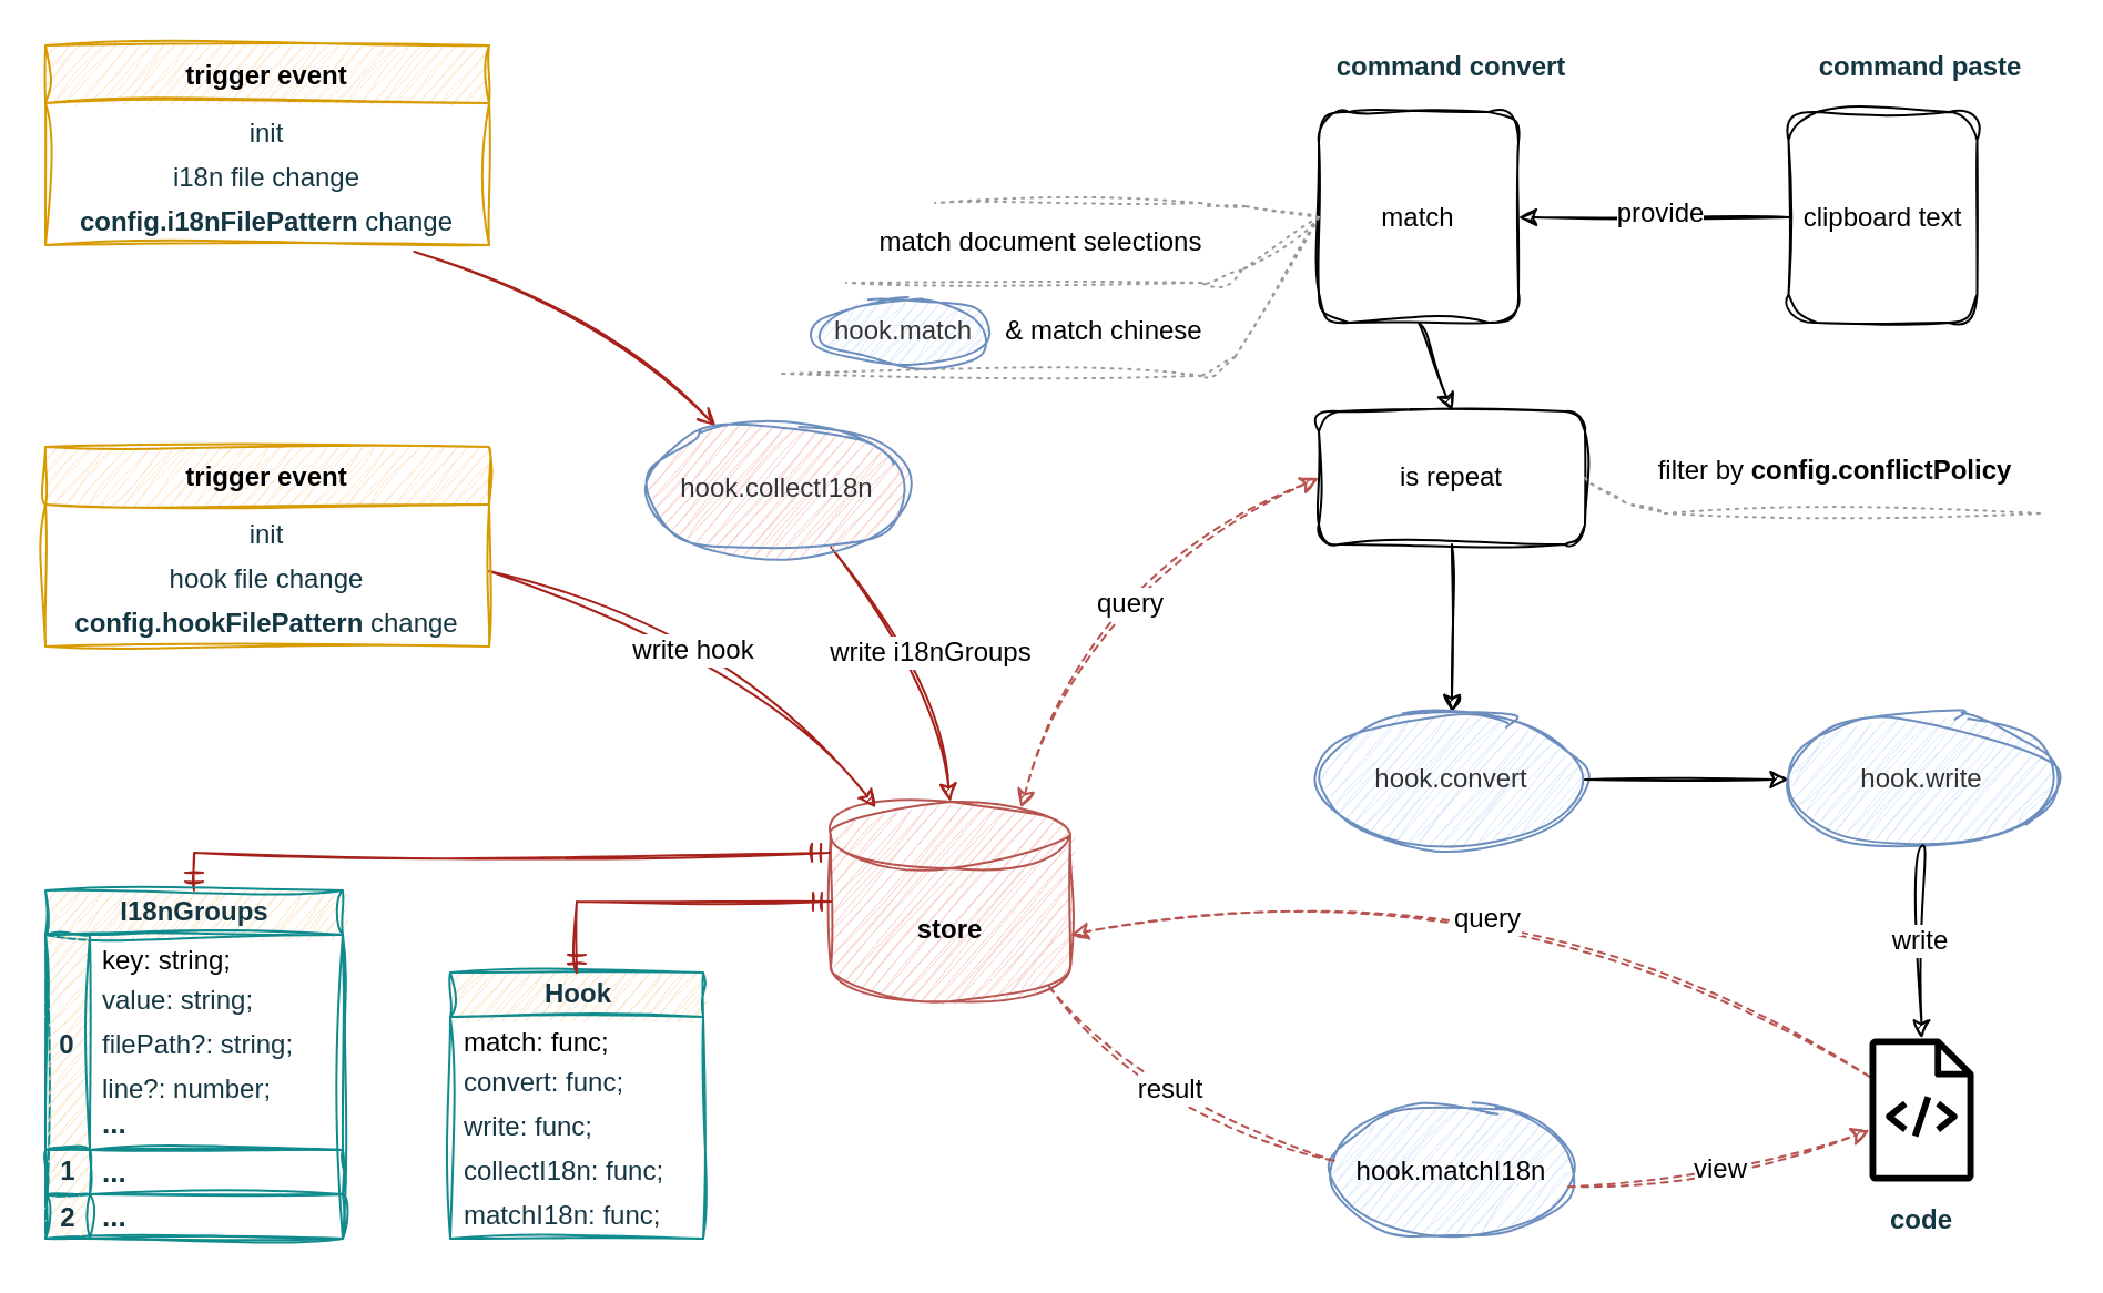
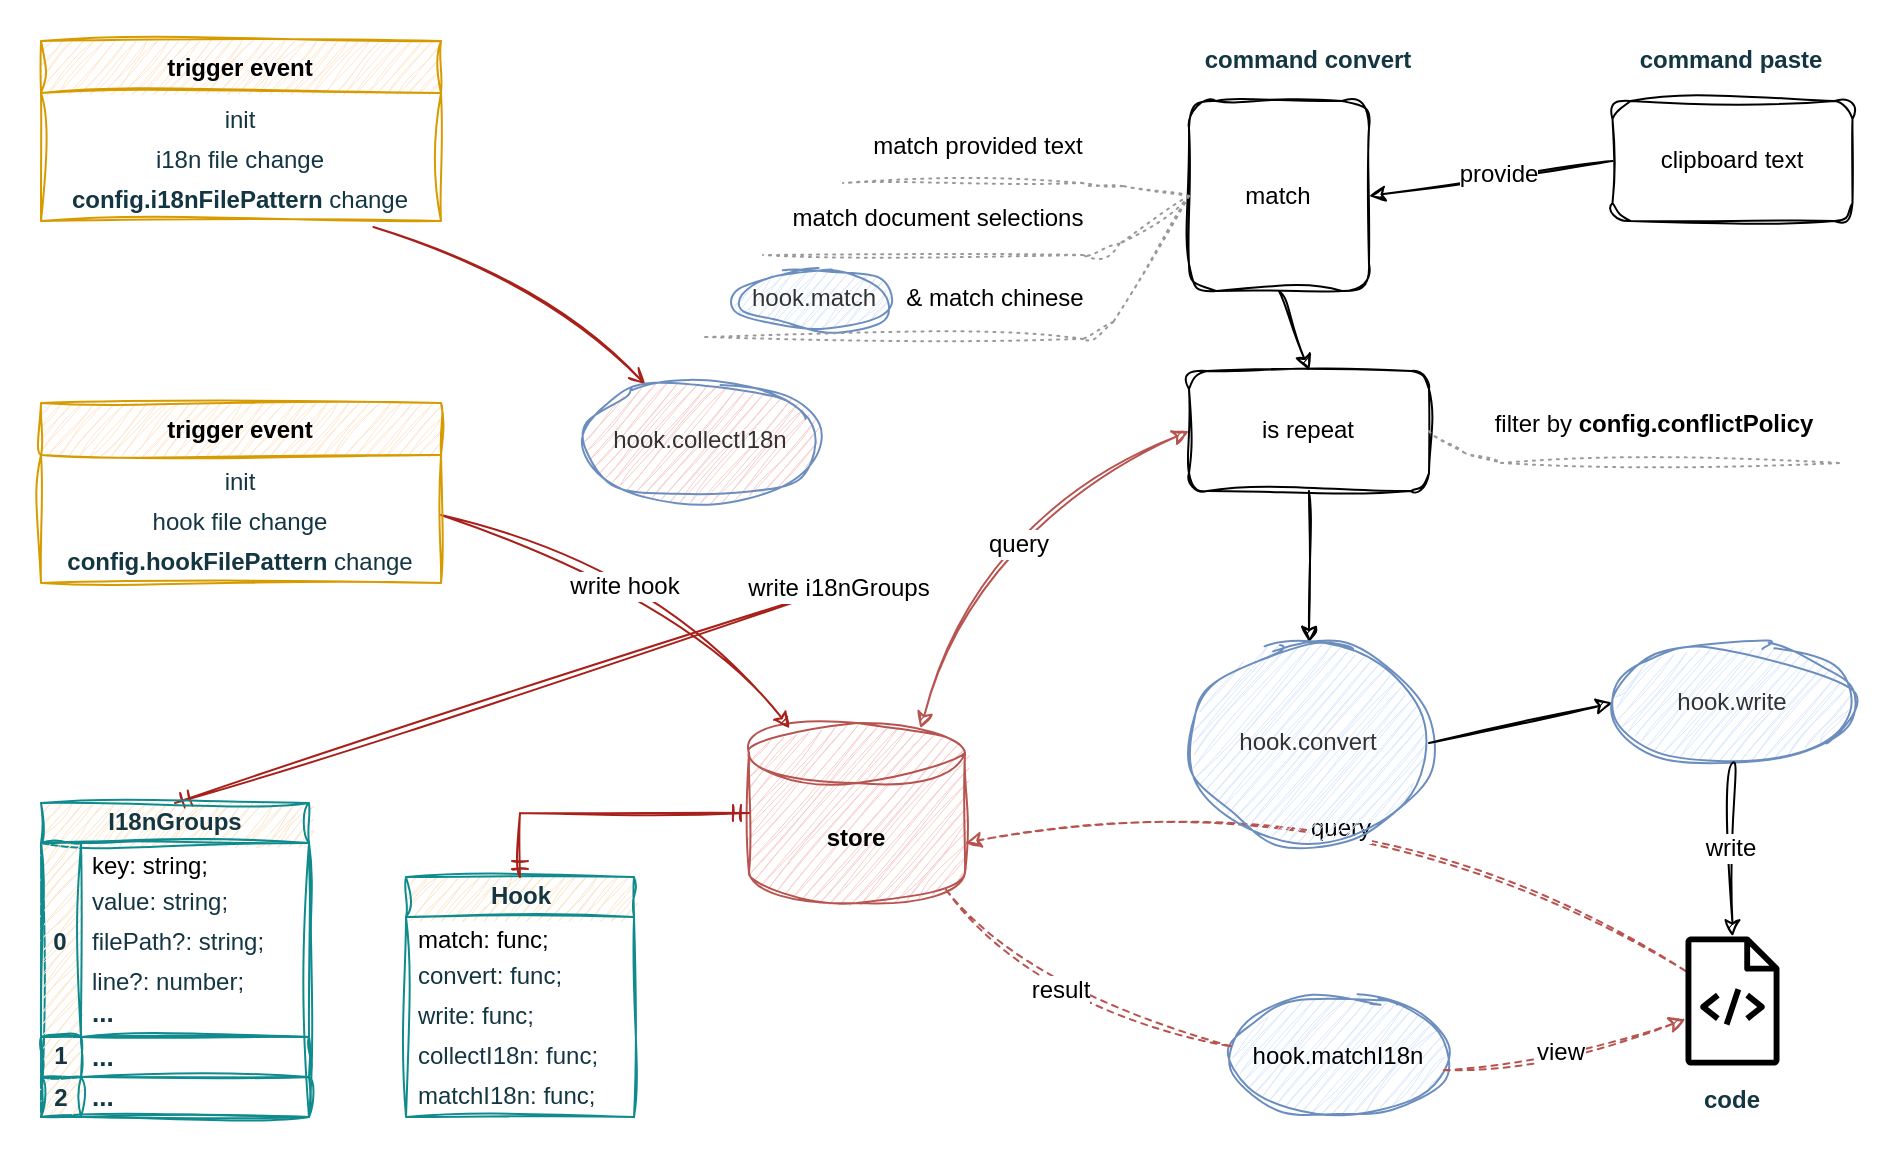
+ <mxCell id="49" value="match provided&amp;nbsp;text" style="text;html=1;align=center;verticalAlign=middle;whiteSpace=wrap;rounded=0;fontFamily=Helvetica;" parent="1" vertex="1"><mxGeometry x="435.25" y="56" width="108" height="34" as="geometry" /></mxCell>
- <mxCell id="34" value="&lt;font face=&quot;Helvetica&quot;&gt;clipboard text&lt;/font&gt;" style="rounded=1;whiteSpace=wrap;html=1;sketch=1;hachureGap=4;jiggle=2;curveFitting=1;fontFamily=Architects Daughter;fontSource=https%3A%2F%2Ffonts.googleapis.com%2Fcss%3Ffamily%3DArchitects%2BDaughter;" parent="1" vertex="1"><mxGeometry x="805.75" y="50" width="85" height="95" as="geometry" /></mxCell>
+ <mxCell id="34" value="&lt;font face=&quot;Helvetica&quot;&gt;clipboard text&lt;/font&gt;" style="rounded=1;whiteSpace=wrap;html=1;sketch=1;hachureGap=4;jiggle=2;curveFitting=1;fontFamily=Architects Daughter;fontSource=https%3A%2F%2Ffonts.googleapis.com%2Fcss%3Ffamily%3DArchitects%2BDaughter;" parent="1" vertex="1"><mxGeometry x="805.75" y="50" width="120" height="60" as="geometry" /></mxCell>
- <mxCell id="40" value="" style="endArrow=classic;dashed=1;html=1;rounded=0;sketch=1;hachureGap=4;jiggle=2;curveFitting=1;fontFamily=Architects Daughter;fontSource=https%3A%2F%2Ffonts.googleapis.com%2Fcss%3Ffamily%3DArchitects%2BDaughter;curved=1;fillColor=#f8cecc;strokeColor=#b85450;startArrow=classic;startFill=1;endFill=1;entryX=0;entryY=0.5;entryDx=0;entryDy=0;exitX=0.794;exitY=0.03;exitDx=0;exitDy=0;exitPerimeter=0;" parent="1" source="2" target="39" edge="1"><mxGeometry width="50" height="50" relative="1" as="geometry"><mxPoint x="442" y="361" as="sourcePoint" /><mxPoint x="545" y="221" as="targetPoint" /><Array as="points"><mxPoint x="490" y="261" /></Array></mxGeometry></mxCell>
+ <mxCell id="40" value="" style="endArrow=classic;dashed=0;html=1;rounded=0;sketch=1;hachureGap=4;jiggle=2;curveFitting=1;fontFamily=Architects Daughter;fontSource=https%3A%2F%2Ffonts.googleapis.com%2Fcss%3Ffamily%3DArchitects%2BDaughter;curved=1;fillColor=#f8cecc;strokeColor=#b85450;startArrow=classic;startFill=1;endFill=1;entryX=0;entryY=0.5;entryDx=0;entryDy=0;exitX=0.794;exitY=0.03;exitDx=0;exitDy=0;exitPerimeter=0;" parent="1" source="2" target="39" edge="1"><mxGeometry width="50" height="50" relative="1" as="geometry"><mxPoint x="442" y="361" as="sourcePoint" /><mxPoint x="545" y="221" as="targetPoint" /><Array as="points"><mxPoint x="490" y="261" /></Array></mxGeometry></mxCell>
- <mxCell id="4" value="" style="endArrow=classic;html=1;rounded=0;hachureGap=4;strokeColor=#A8201A;fontFamily=Architects Daughter;fontSource=https%3A%2F%2Ffonts.googleapis.com%2Fcss%3Ffamily%3DArchitects%2BDaughter;fontColor=#143642;fillColor=#FAE5C7;sketch=1;curveFitting=1;jiggle=2;exitX=0.701;exitY=0.938;exitDx=0;exitDy=0;curved=1;exitPerimeter=0;entryX=0.5;entryY=0;entryDx=0;entryDy=0;entryPerimeter=0;" parent="1" source="32" target="2" edge="1"><mxGeometry width="50" height="50" relative="1" as="geometry"><mxPoint x="265.88" y="289.48" as="sourcePoint" /><mxPoint x="390" y="331" as="targetPoint" /><Array as="points"><mxPoint x="420" y="301" /></Array></mxGeometry></mxCell>
- <mxCell id="43" value="&lt;span style=&quot;color: rgb(51, 51, 51); font-family: Helvetica;&quot;&gt;hook.convert&lt;/span&gt;" style="ellipse;whiteSpace=wrap;html=1;sketch=1;hachureGap=4;jiggle=2;curveFitting=1;fontFamily=Architects Daughter;fontSource=https%3A%2F%2Ffonts.googleapis.com%2Fcss%3Ffamily%3DArchitects%2BDaughter;fillColor=#dae8fc;strokeColor=#6c8ebf;" parent="1" vertex="1"><mxGeometry x="594" y="321" width="120" height="60" as="geometry" /></mxCell>
+ <mxCell id="43" value="&lt;span style=&quot;color: rgb(51, 51, 51); font-family: Helvetica;&quot;&gt;hook.convert&lt;/span&gt;" style="ellipse;whiteSpace=wrap;html=1;sketch=1;hachureGap=4;jiggle=2;curveFitting=1;fontFamily=Architects Daughter;fontSource=https%3A%2F%2Ffonts.googleapis.com%2Fcss%3Ffamily%3DArchitects%2BDaughter;fillColor=#dae8fc;strokeColor=#6c8ebf;" parent="1" vertex="1"><mxGeometry x="594" y="321" width="120" height="100" as="geometry" /></mxCell>
- <mxCell id="3" value="" style="edgeStyle=orthogonalEdgeStyle;fontSize=12;html=1;endArrow=ERmandOne;startArrow=ERmandOne;rounded=0;hachureGap=4;strokeColor=#A8201A;fontFamily=Architects Daughter;fontSource=https%3A%2F%2Ffonts.googleapis.com%2Fcss%3Ffamily%3DArchitects%2BDaughter;fontColor=#143642;fillColor=#FAE5C7;exitX=0.5;exitY=0;exitDx=0;exitDy=0;sketch=1;curveFitting=1;jiggle=2;entryX=-0.004;entryY=0.255;entryDx=0;entryDy=0;entryPerimeter=0;" parent="1" source="6" target="2" edge="1"><mxGeometry width="100" height="100" relative="1" as="geometry"><mxPoint x="942.74" y="448.68" as="sourcePoint" /><mxPoint x="1338" y="351" as="targetPoint" /></mxGeometry></mxCell>
+ <mxCell id="3" value="" style="edgeStyle=orthogonalEdgeStyle;fontSize=12;html=1;endArrow=ERmandOne;startArrow=ERmandOne;rounded=0;hachureGap=4;strokeColor=#A8201A;fontFamily=Architects Daughter;fontSource=https%3A%2F%2Ffonts.googleapis.com%2Fcss%3Ffamily%3DArchitects%2BDaughter;fontColor=#143642;fillColor=#FAE5C7;exitX=0.5;exitY=0;exitDx=0;exitDy=0;sketch=1;curveFitting=1;jiggle=2;" parent="1" source="6" target="57" edge="1"><mxGeometry width="100" height="100" relative="1" as="geometry"><mxPoint x="942.74" y="448.68" as="sourcePoint" /><mxPoint x="1338" y="351" as="targetPoint" /></mxGeometry></mxCell>
- <mxCell id="26" value="&lt;font face=&quot;Helvetica&quot;&gt;hook.matchI18n&lt;/font&gt;" style="ellipse;whiteSpace=wrap;html=1;sketch=1;hachureGap=4;jiggle=2;curveFitting=1;fontFamily=Architects Daughter;fontSource=https%3A%2F%2Ffonts.googleapis.com%2Fcss%3Ffamily%3DArchitects%2BDaughter;fillColor=#dae8fc;strokeColor=#6c8ebf;flipV=0;" parent="1" vertex="1"><mxGeometry x="599" y="498" width="110" height="60" as="geometry" /></mxCell>
+ <mxCell id="26" value="&lt;font face=&quot;Helvetica&quot;&gt;hook.matchI18n&lt;/font&gt;" style="ellipse;whiteSpace=wrap;html=1;sketch=1;hachureGap=4;jiggle=2;curveFitting=1;fontFamily=Architects Daughter;fontSource=https%3A%2F%2Ffonts.googleapis.com%2Fcss%3Ffamily%3DArchitects%2BDaughter;fillColor=#dae8fc;strokeColor=#6c8ebf;flipV=0;" parent="1" vertex="1"><mxGeometry x="614" y="498" width="110" height="60" as="geometry" /></mxCell>
